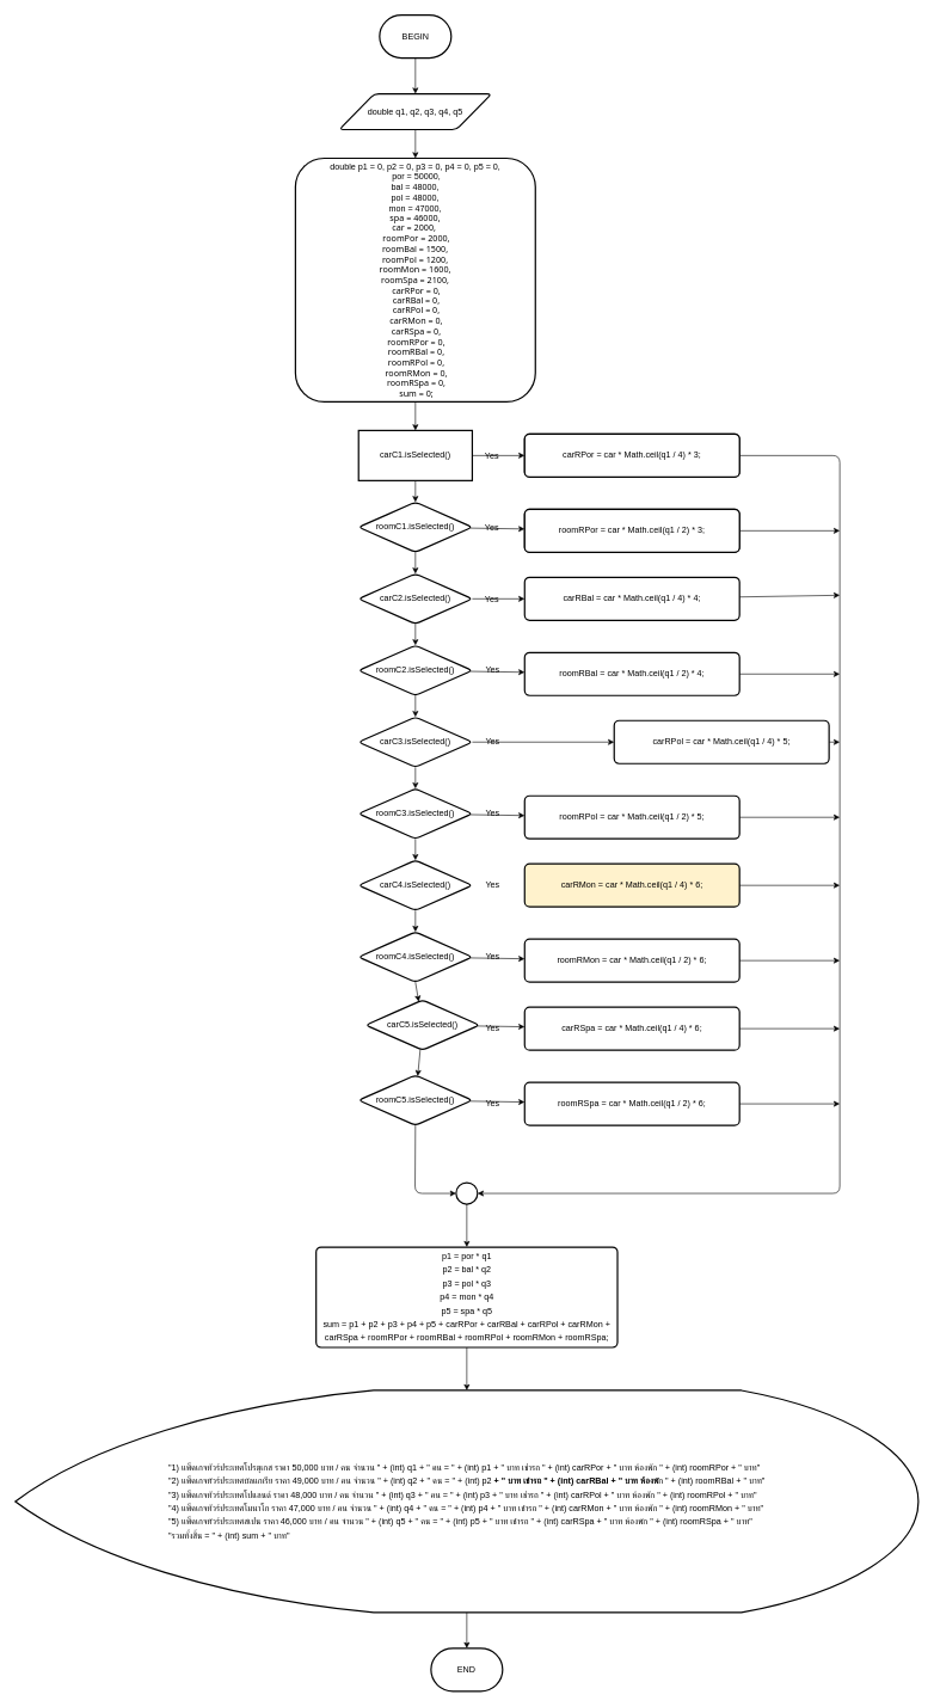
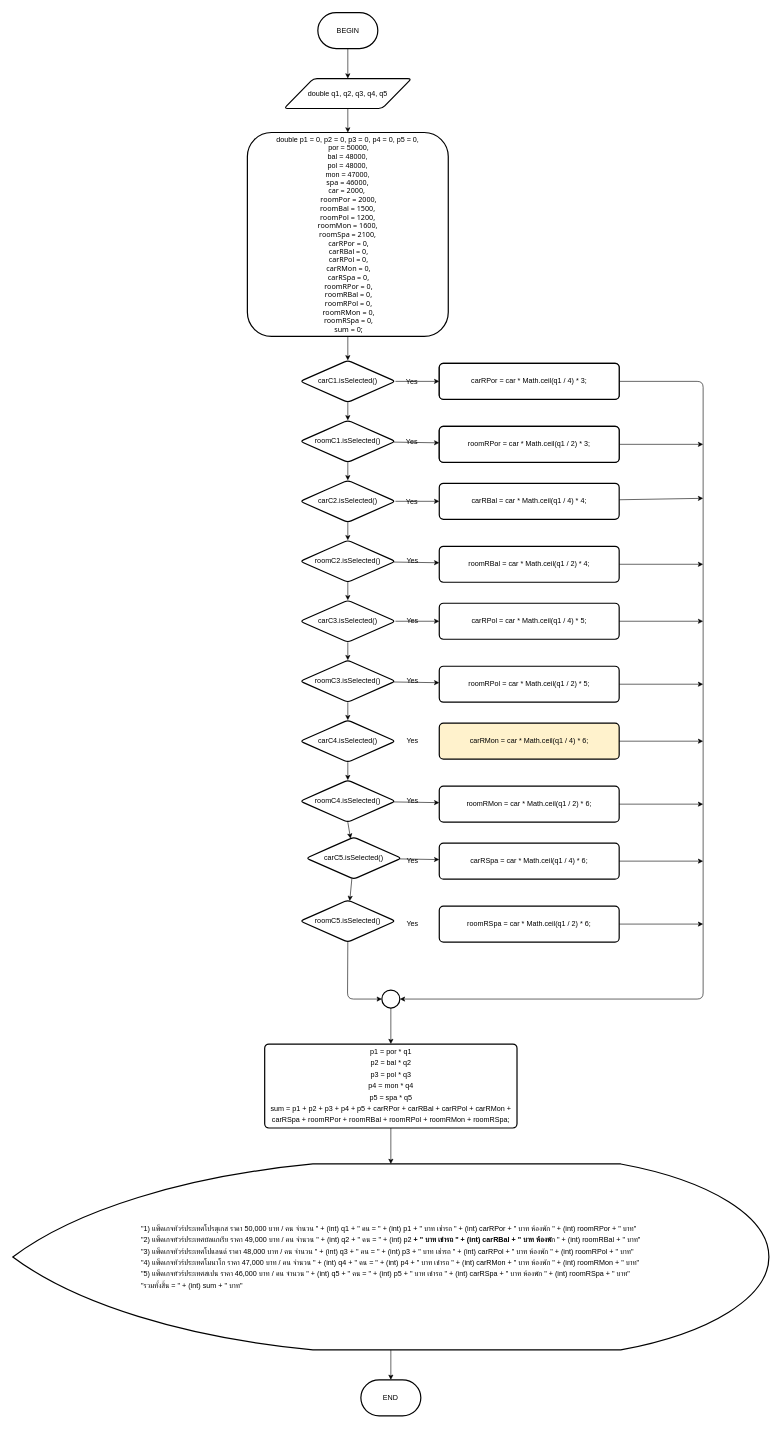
- <mxCell id="11" value="carC1.isSelected()" style="whiteSpace=wrap;html=1;strokeWidth=2;arcSize=12;rounded=0;" vertex="1" parent="1"><mxGeometry x="500.13" y="600" width="158.75" height="70" as="geometry" /></mxCell>
+ <mxCell id="11" value="carC1.isSelected()" style="rhombus;whiteSpace=wrap;html=1;strokeWidth=2;rounded=1;arcSize=12;" vertex="1" parent="1"><mxGeometry x="500.13" y="600" width="158.75" height="70" as="geometry" /></mxCell>
- <mxCell id="49" value="&lt;p style=&quot;line-height: 19px&quot;&gt;&lt;font&gt;carRPol&amp;nbsp;= car * Math.ceil(q1 / 4) * 5;&lt;/font&gt;&lt;/p&gt;" style="rounded=1;whiteSpace=wrap;html=1;absoluteArcSize=1;arcSize=14;strokeWidth=2;fontSize=12;fontColor=#000000;" vertex="1" parent="1"><mxGeometry x="857" y="1005" width="300" height="60" as="geometry" /></mxCell>
+ <mxCell id="49" value="&lt;p style=&quot;line-height: 19px&quot;&gt;&lt;font&gt;carRPol&amp;nbsp;= car * Math.ceil(q1 / 4) * 5;&lt;/font&gt;&lt;/p&gt;" style="rounded=1;whiteSpace=wrap;html=1;absoluteArcSize=1;arcSize=14;strokeWidth=2;fontSize=12;fontColor=#000000;" vertex="1" parent="1"><mxGeometry x="732" y="1005" width="300" height="60" as="geometry" /></mxCell>
- <mxCell id="35" value="" style="edgeStyle=none;html=1;fontFamily=Helvetica;fontSize=12;" edge="1" parent="1" source="37" target="59"><mxGeometry relative="1" as="geometry" /></mxCell>
